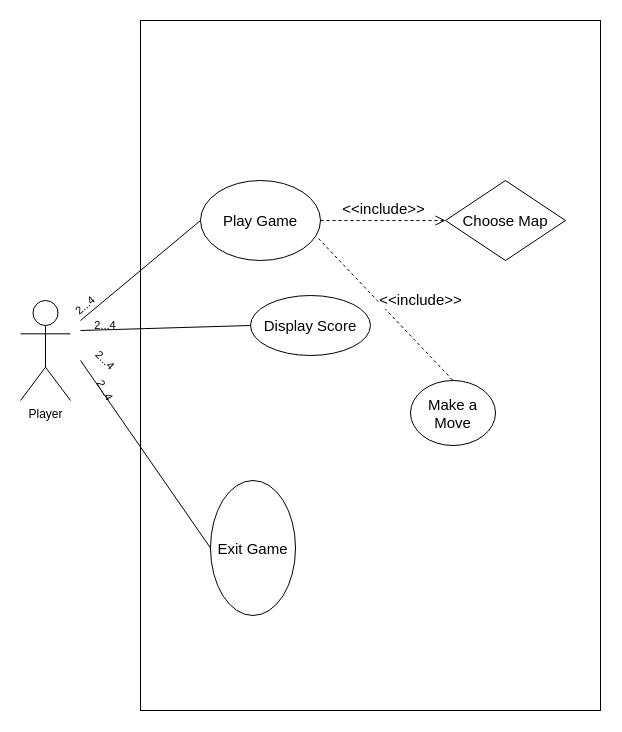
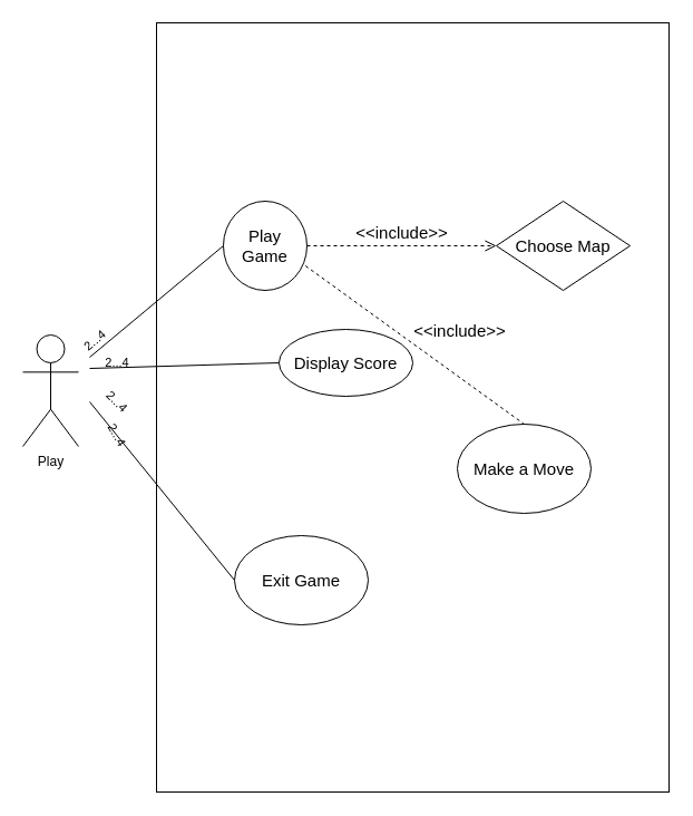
- <mxCell id="6" value="Play Game" style="ellipse;whiteSpace=wrap;html=1;fontSize=15;" vertex="1" parent="1"><mxGeometry x="200" y="180" width="120" height="80" as="geometry" /></mxCell>
+ <mxCell id="6" value="Play Game" style="ellipse;whiteSpace=wrap;html=1;fontSize=15;" vertex="1" parent="1"><mxGeometry x="200" y="180" width="75" height="80" as="geometry" /></mxCell>
- <mxCell id="5" value="Make a Move" style="ellipse;whiteSpace=wrap;html=1;fontSize=15;" vertex="1" parent="1"><mxGeometry x="410" y="380" width="85" height="65" as="geometry" /></mxCell>
+ <mxCell id="5" value="Make a Move" style="ellipse;whiteSpace=wrap;html=1;fontSize=15;" vertex="1" parent="1"><mxGeometry x="410" y="380" width="120" height="80" as="geometry" /></mxCell>
- <mxCell id="2" value="Player" style="shape=umlActor;verticalLabelPosition=bottom;verticalAlign=top;html=1;outlineConnect=0;" vertex="1" parent="1"><mxGeometry x="20" y="300" width="50" height="100" as="geometry" /></mxCell>
+ <mxCell id="2" value="Play" style="shape=umlActor;verticalLabelPosition=bottom;verticalAlign=top;html=1;outlineConnect=0;" vertex="1" parent="1"><mxGeometry x="20" y="300" width="50" height="100" as="geometry" /></mxCell>
- <mxCell id="7" value="Exit Game" style="ellipse;whiteSpace=wrap;html=1;fontSize=15;" vertex="1" parent="1"><mxGeometry x="210" y="480" width="85" height="135" as="geometry" /></mxCell>
+ <mxCell id="7" value="Exit Game" style="ellipse;whiteSpace=wrap;html=1;fontSize=15;" vertex="1" parent="1"><mxGeometry x="210" y="480" width="120" height="80" as="geometry" /></mxCell>
